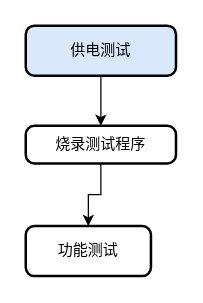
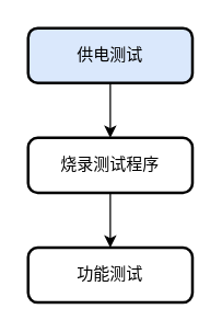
- <mxCell id="5" value="烧录测试程序" style="rounded=1;whiteSpace=wrap;html=1;absoluteArcSize=1;arcSize=14;strokeWidth=2;" vertex="1" parent="1"><mxGeometry x="20" y="100" width="120" height="30" as="geometry" /></mxCell>
+ <mxCell id="5" value="烧录测试程序" style="rounded=1;whiteSpace=wrap;html=1;absoluteArcSize=1;arcSize=14;strokeWidth=2;" vertex="1" parent="1"><mxGeometry x="20" y="100" width="120" height="40" as="geometry" /></mxCell>
- <mxCell id="6" value="功能测试" style="rounded=1;whiteSpace=wrap;html=1;absoluteArcSize=1;arcSize=14;strokeWidth=2;" vertex="1" parent="1"><mxGeometry x="20" y="180" width="100" height="40" as="geometry" /></mxCell>
+ <mxCell id="6" value="功能测试" style="rounded=1;whiteSpace=wrap;html=1;absoluteArcSize=1;arcSize=14;strokeWidth=2;" vertex="1" parent="1"><mxGeometry x="20" y="180" width="120" height="40" as="geometry" /></mxCell>
